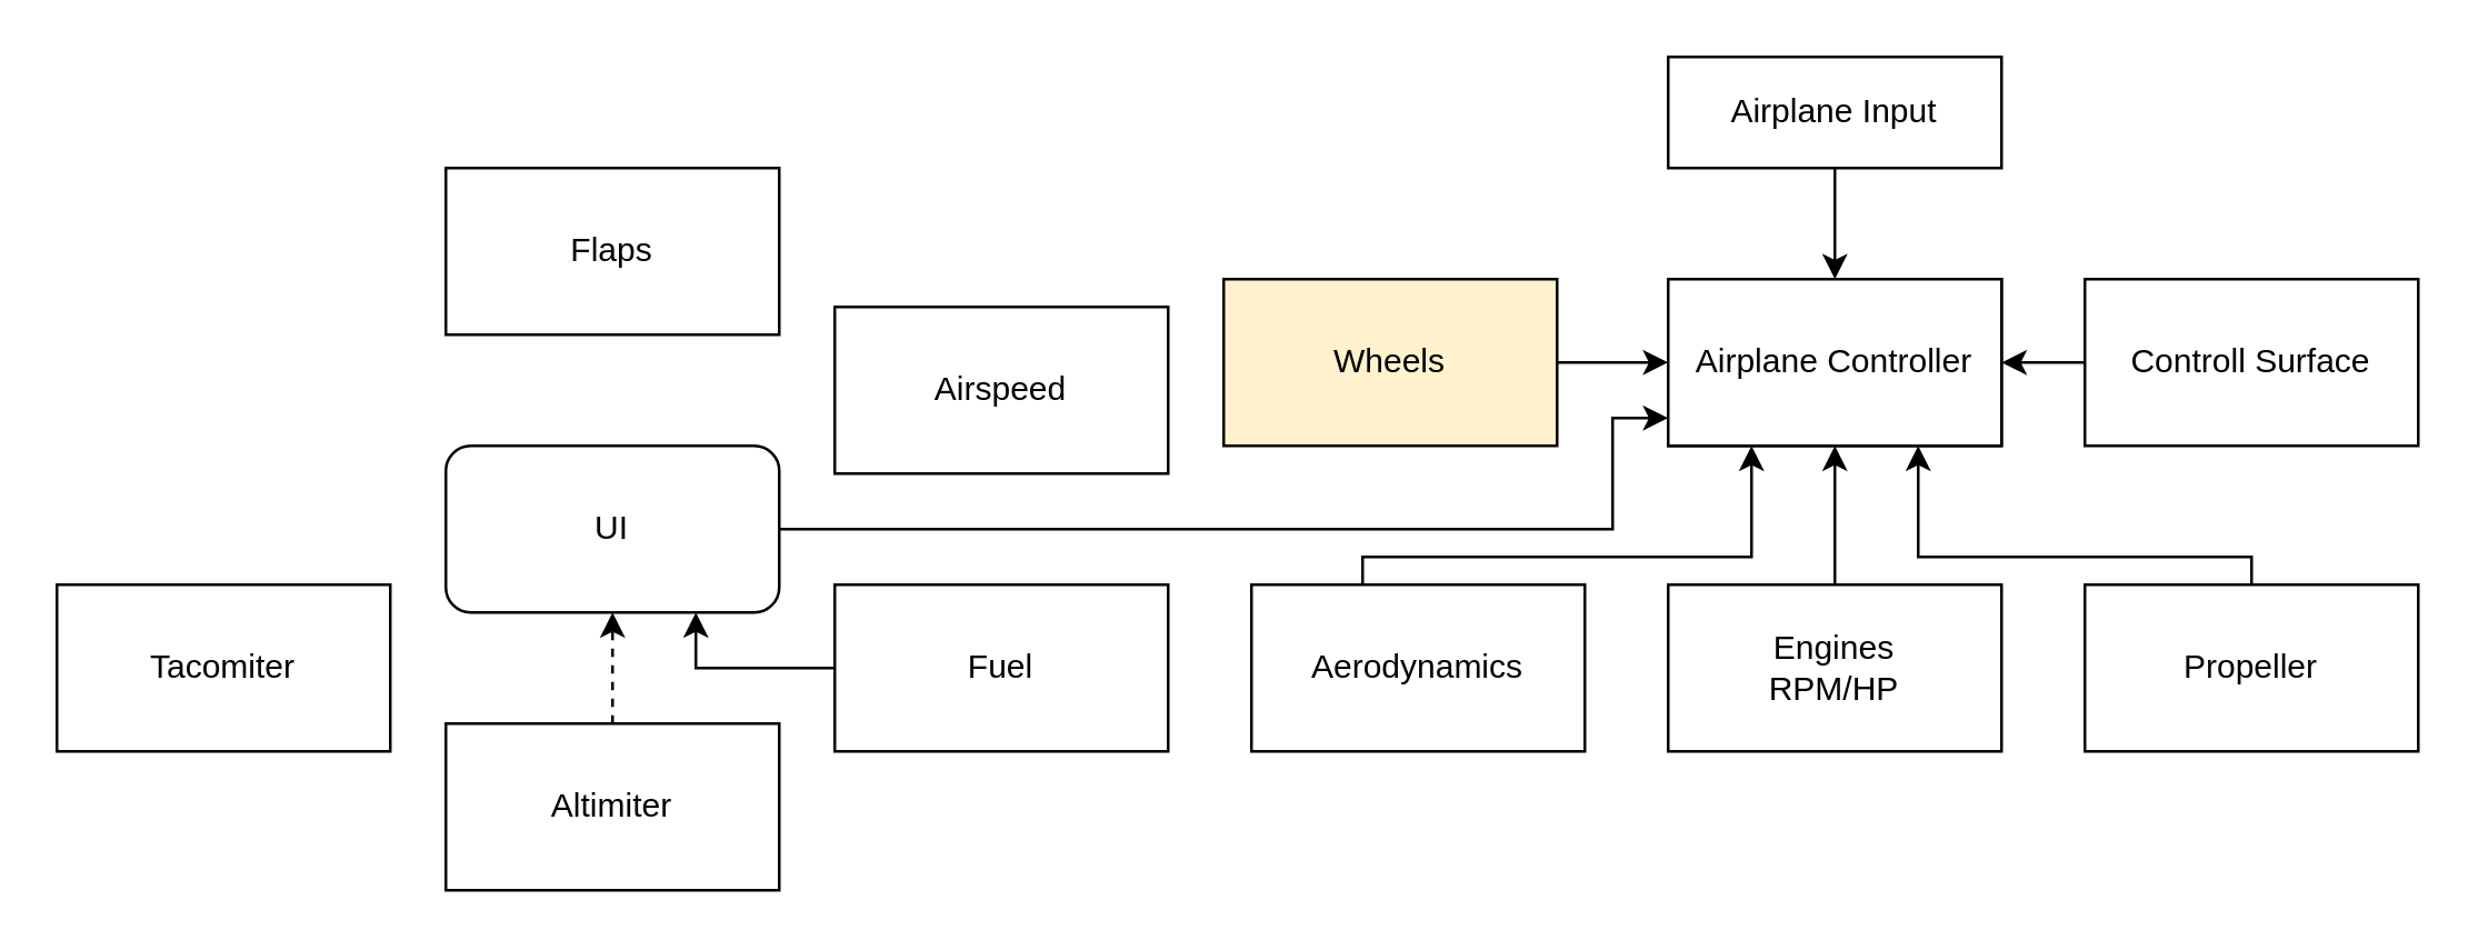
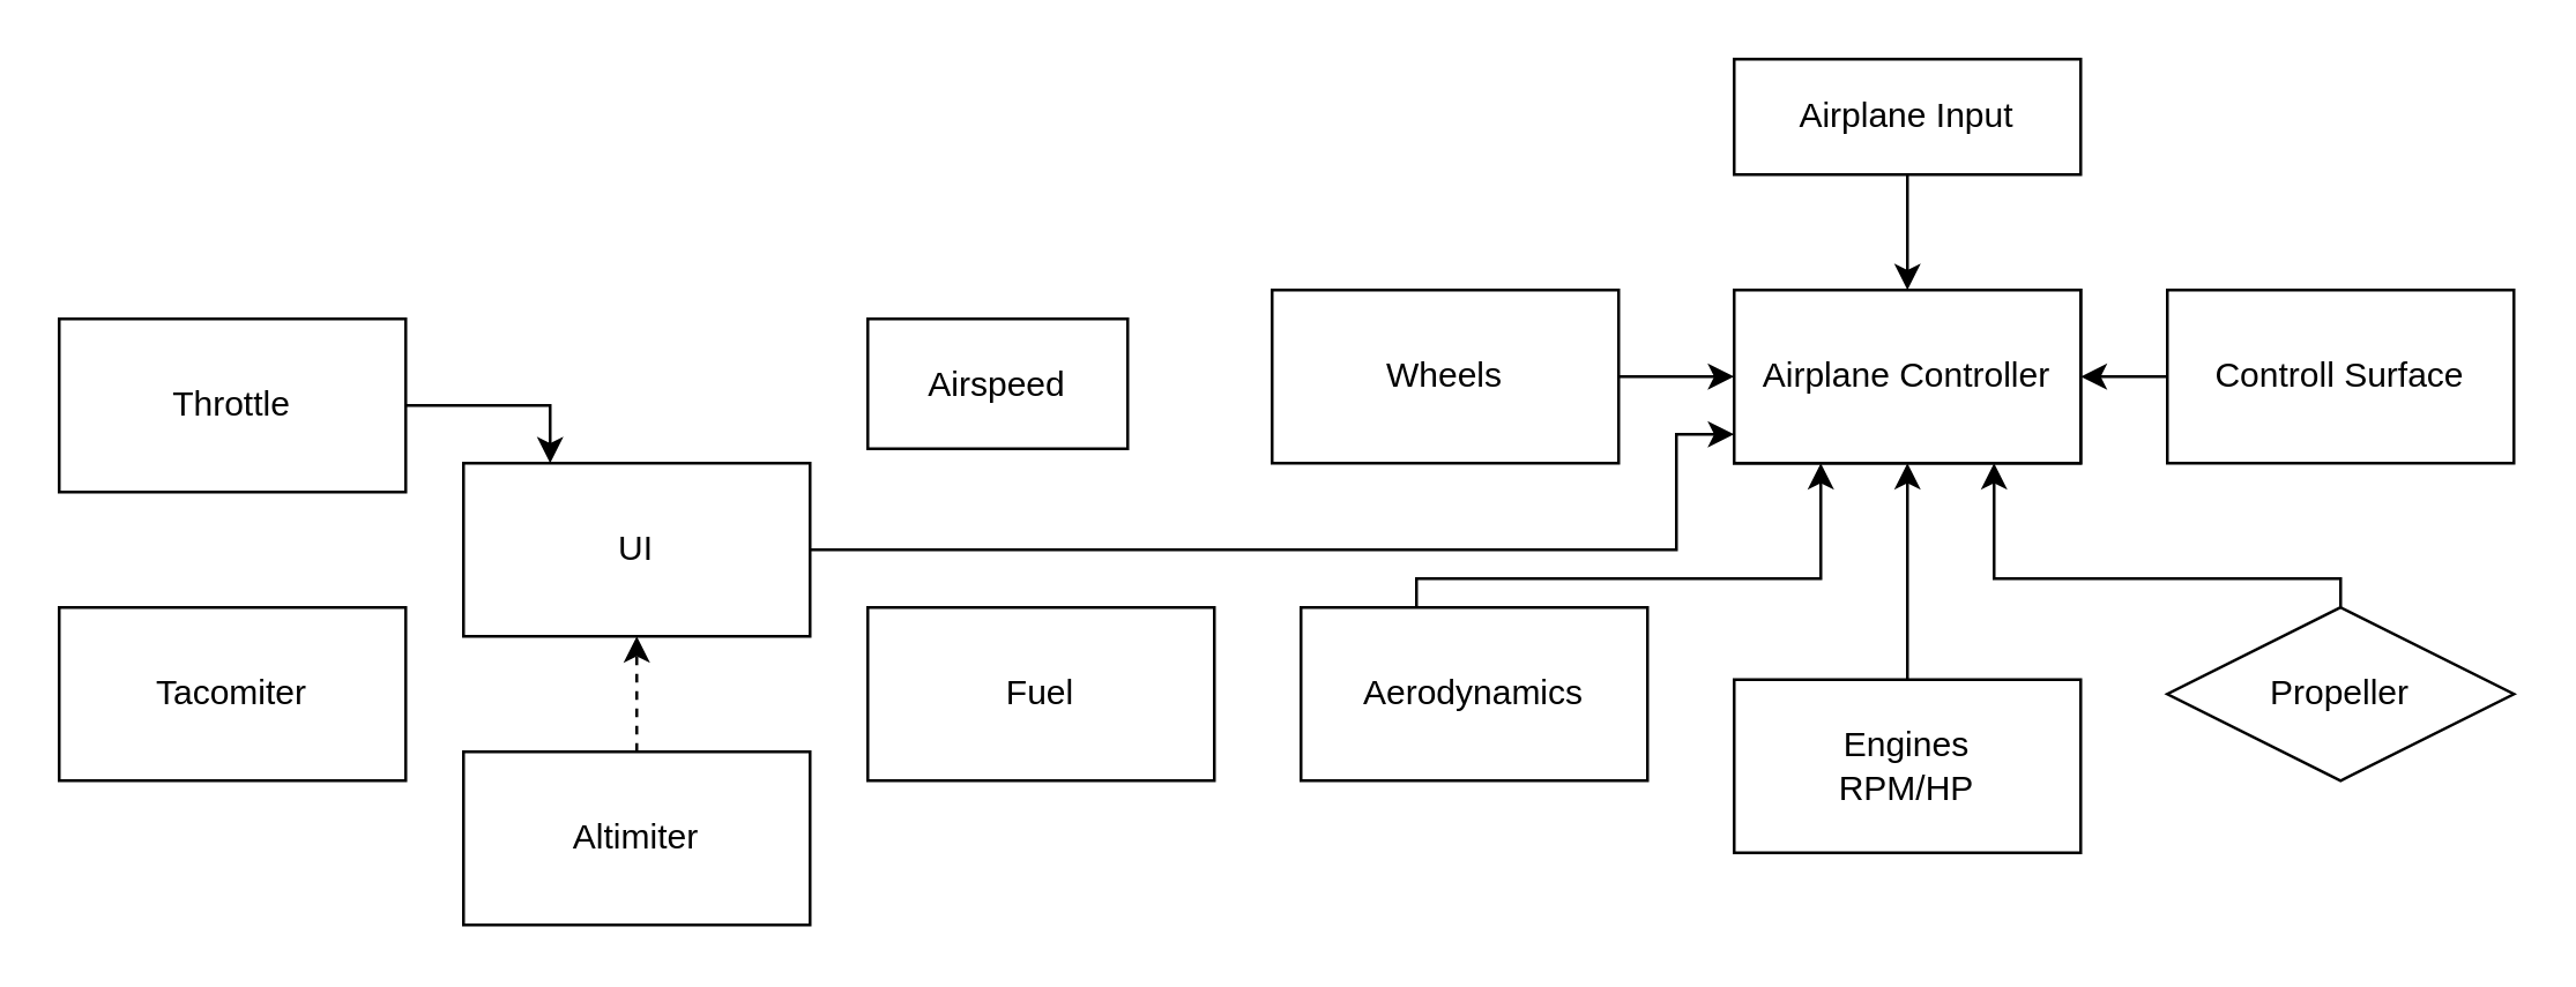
- <mxCell id="22" value="Flaps" style="rounded=0;whiteSpace=wrap;html=1;" vertex="1" parent="1"><mxGeometry x="160" y="60" width="120" height="60" as="geometry" /></mxCell>
- <mxCell id="15" value="Wheels&lt;br&gt;" style="rounded=0;whiteSpace=wrap;html=1;fillColor=#fff2cc;" vertex="1" parent="1"><mxGeometry x="440" y="100" width="120" height="60" as="geometry" /></mxCell>
+ <mxCell id="15" value="Wheels&lt;br&gt;" style="rounded=0;whiteSpace=wrap;html=1;" vertex="1" parent="1"><mxGeometry x="440" y="100" width="120" height="60" as="geometry" /></mxCell>
+ <mxCell id="25" value="Throttle" style="rounded=0;whiteSpace=wrap;html=1;" vertex="1" parent="1"><mxGeometry x="20" y="110" width="120" height="60" as="geometry" /></mxCell>
+ <mxCell id="24" style="edgeStyle=orthogonalEdgeStyle;rounded=0;orthogonalLoop=1;jettySize=auto;html=1;entryX=0.25;entryY=0;entryDx=0;entryDy=0;" edge="1" parent="1" source="25" target="17"><mxGeometry relative="1" as="geometry" /></mxCell>
- <mxCell id="23" value="Airspeed" style="rounded=0;whiteSpace=wrap;html=1;" vertex="1" parent="1"><mxGeometry x="300" y="110" width="120" height="60" as="geometry" /></mxCell>
+ <mxCell id="23" value="Airspeed" style="rounded=0;whiteSpace=wrap;html=1;" vertex="1" parent="1"><mxGeometry x="300" y="110" width="90" height="45" as="geometry" /></mxCell>
- <mxCell id="17" value="UI&lt;br&gt;" style="whiteSpace=wrap;html=1;rounded=1;" vertex="1" parent="1"><mxGeometry x="160" y="160" width="120" height="60" as="geometry" /></mxCell>
+ <mxCell id="17" value="UI&lt;br&gt;" style="rounded=0;whiteSpace=wrap;html=1;" vertex="1" parent="1"><mxGeometry x="160" y="160" width="120" height="60" as="geometry" /></mxCell>
- <mxCell id="19" style="edgeStyle=orthogonalEdgeStyle;rounded=0;orthogonalLoop=1;jettySize=auto;html=1;entryX=0.75;entryY=1;entryDx=0;entryDy=0;" edge="1" parent="1" source="20" target="17"><mxGeometry relative="1" as="geometry" /></mxCell>
- <mxCell id="9" value="Engines&lt;br&gt;RPM/HP" style="rounded=0;whiteSpace=wrap;html=1;" vertex="1" parent="1"><mxGeometry x="600" y="210" width="120" height="60" as="geometry" /></mxCell>
+ <mxCell id="9" value="Engines&lt;br&gt;RPM/HP" style="rounded=0;whiteSpace=wrap;html=1;" vertex="1" parent="1"><mxGeometry x="600" y="235" width="120" height="60" as="geometry" /></mxCell>
- <mxCell id="11" value="Propeller&lt;br&gt;" style="rounded=0;whiteSpace=wrap;html=1;" vertex="1" parent="1"><mxGeometry x="750" y="210" width="120" height="60" as="geometry" /></mxCell>
+ <mxCell id="11" value="Propeller&lt;br&gt;" style="rhombus;whiteSpace=wrap;html=1;" vertex="1" parent="1"><mxGeometry x="750" y="210" width="120" height="60" as="geometry" /></mxCell>
